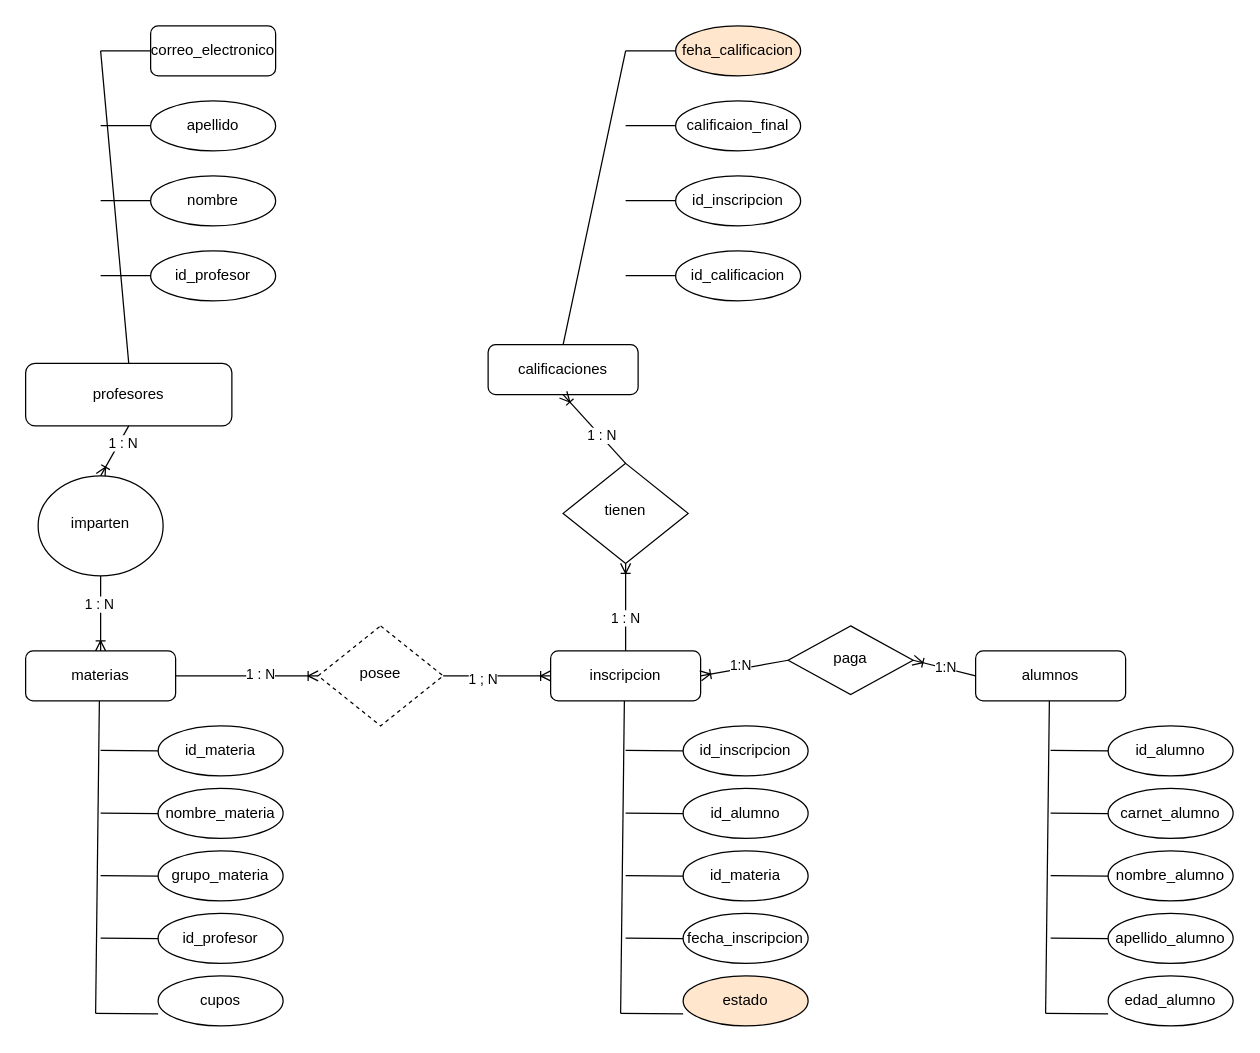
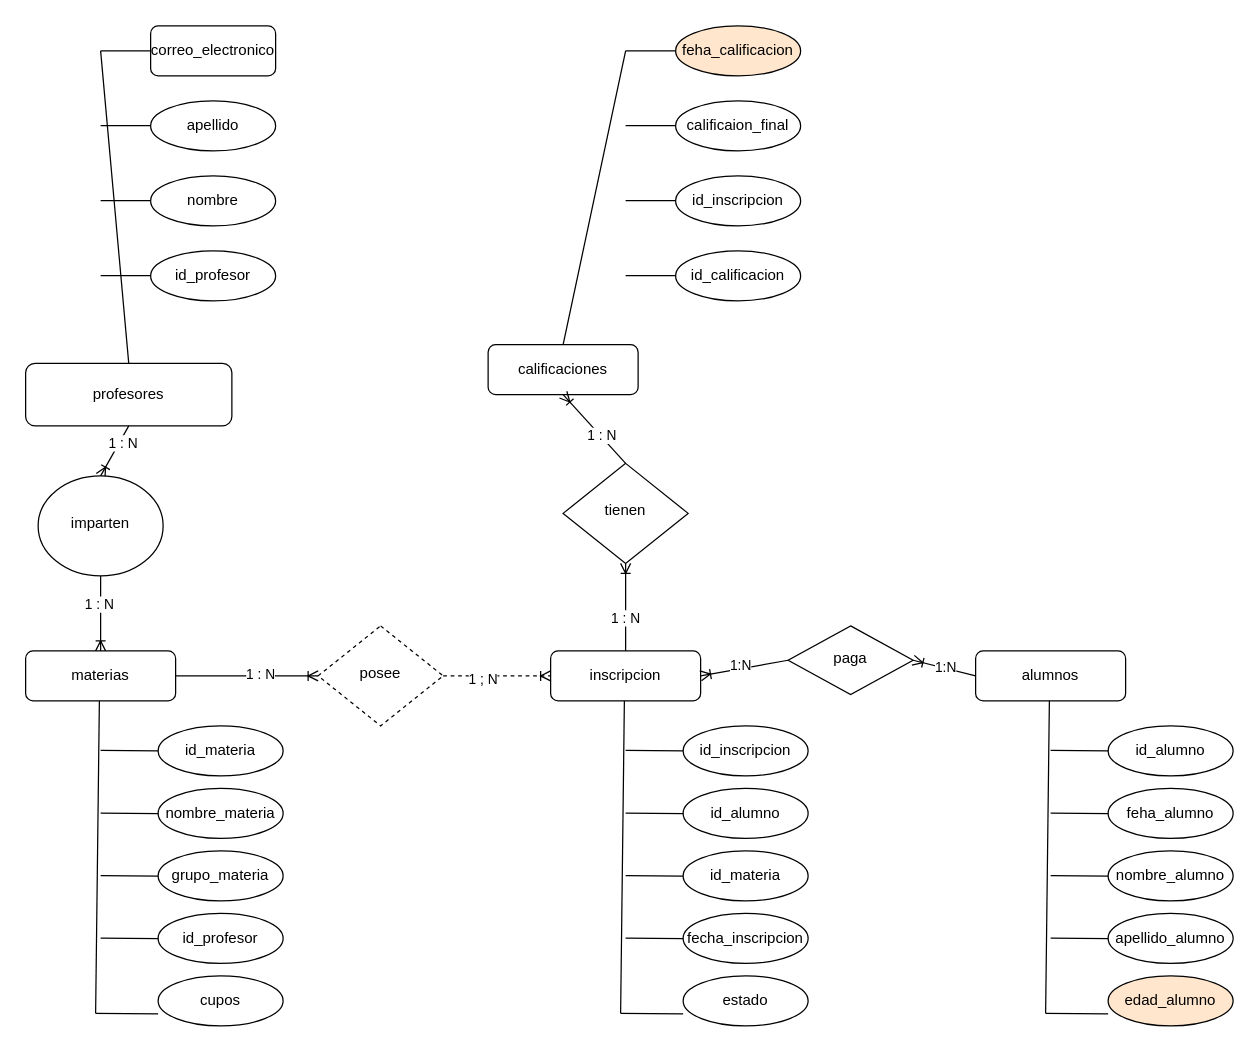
- <mxCell id="73" value="" style="fontSize=12;html=1;endArrow=ERoneToMany;rounded=0;entryX=0;entryY=0.5;entryDx=0;entryDy=0;exitX=1;exitY=0.5;exitDx=0;exitDy=0;" edge="1" parent="1" source="77" target="3"><mxGeometry width="100" height="100" relative="1" as="geometry"><mxPoint x="310" y="620" as="sourcePoint" /><mxPoint x="410" y="520" as="targetPoint" /></mxGeometry></mxCell>
+ <mxCell id="73" value="" style="fontSize=12;html=1;endArrow=ERoneToMany;rounded=0;entryX=0;entryY=0.5;entryDx=0;entryDy=0;exitX=1;exitY=0.5;exitDx=0;exitDy=0;dashed=1;" edge="1" parent="1" source="77" target="3"><mxGeometry width="100" height="100" relative="1" as="geometry"><mxPoint x="310" y="620" as="sourcePoint" /><mxPoint x="410" y="520" as="targetPoint" /></mxGeometry></mxCell>
- <mxCell id="49" value="&lt;font style=&quot;vertical-align: inherit;&quot;&gt;&lt;font style=&quot;vertical-align: inherit;&quot;&gt;carnet_alumno&lt;/font&gt;&lt;/font&gt;" style="ellipse;whiteSpace=wrap;html=1;" vertex="1" parent="1"><mxGeometry x="886" y="630" width="100" height="40" as="geometry" /></mxCell>
+ <mxCell id="49" value="&lt;font style=&quot;vertical-align: inherit;&quot;&gt;&lt;font style=&quot;vertical-align: inherit;&quot;&gt;feha_alumno&lt;/font&gt;&lt;/font&gt;" style="ellipse;whiteSpace=wrap;html=1;" vertex="1" parent="1"><mxGeometry x="886" y="630" width="100" height="40" as="geometry" /></mxCell>
- <mxCell id="18" value="&lt;font style=&quot;vertical-align: inherit;&quot;&gt;&lt;font style=&quot;vertical-align: inherit;&quot;&gt;estado&lt;/font&gt;&lt;/font&gt;" style="ellipse;whiteSpace=wrap;html=1;fillColor=#ffe6cc;" vertex="1" parent="1"><mxGeometry x="546" y="780" width="100" height="40" as="geometry" /></mxCell>
+ <mxCell id="18" value="&lt;font style=&quot;vertical-align: inherit;&quot;&gt;&lt;font style=&quot;vertical-align: inherit;&quot;&gt;estado&lt;/font&gt;&lt;/font&gt;" style="ellipse;whiteSpace=wrap;html=1;" vertex="1" parent="1"><mxGeometry x="546" y="780" width="100" height="40" as="geometry" /></mxCell>
- <mxCell id="52" value="&lt;font style=&quot;vertical-align: inherit;&quot;&gt;&lt;font style=&quot;vertical-align: inherit;&quot;&gt;edad_alumno&lt;/font&gt;&lt;/font&gt;" style="ellipse;whiteSpace=wrap;html=1;" vertex="1" parent="1"><mxGeometry x="886" y="780" width="100" height="40" as="geometry" /></mxCell>
+ <mxCell id="52" value="&lt;font style=&quot;vertical-align: inherit;&quot;&gt;&lt;font style=&quot;vertical-align: inherit;&quot;&gt;edad_alumno&lt;/font&gt;&lt;/font&gt;" style="ellipse;whiteSpace=wrap;html=1;fillColor=#ffe6cc;" vertex="1" parent="1"><mxGeometry x="886" y="780" width="100" height="40" as="geometry" /></mxCell>
